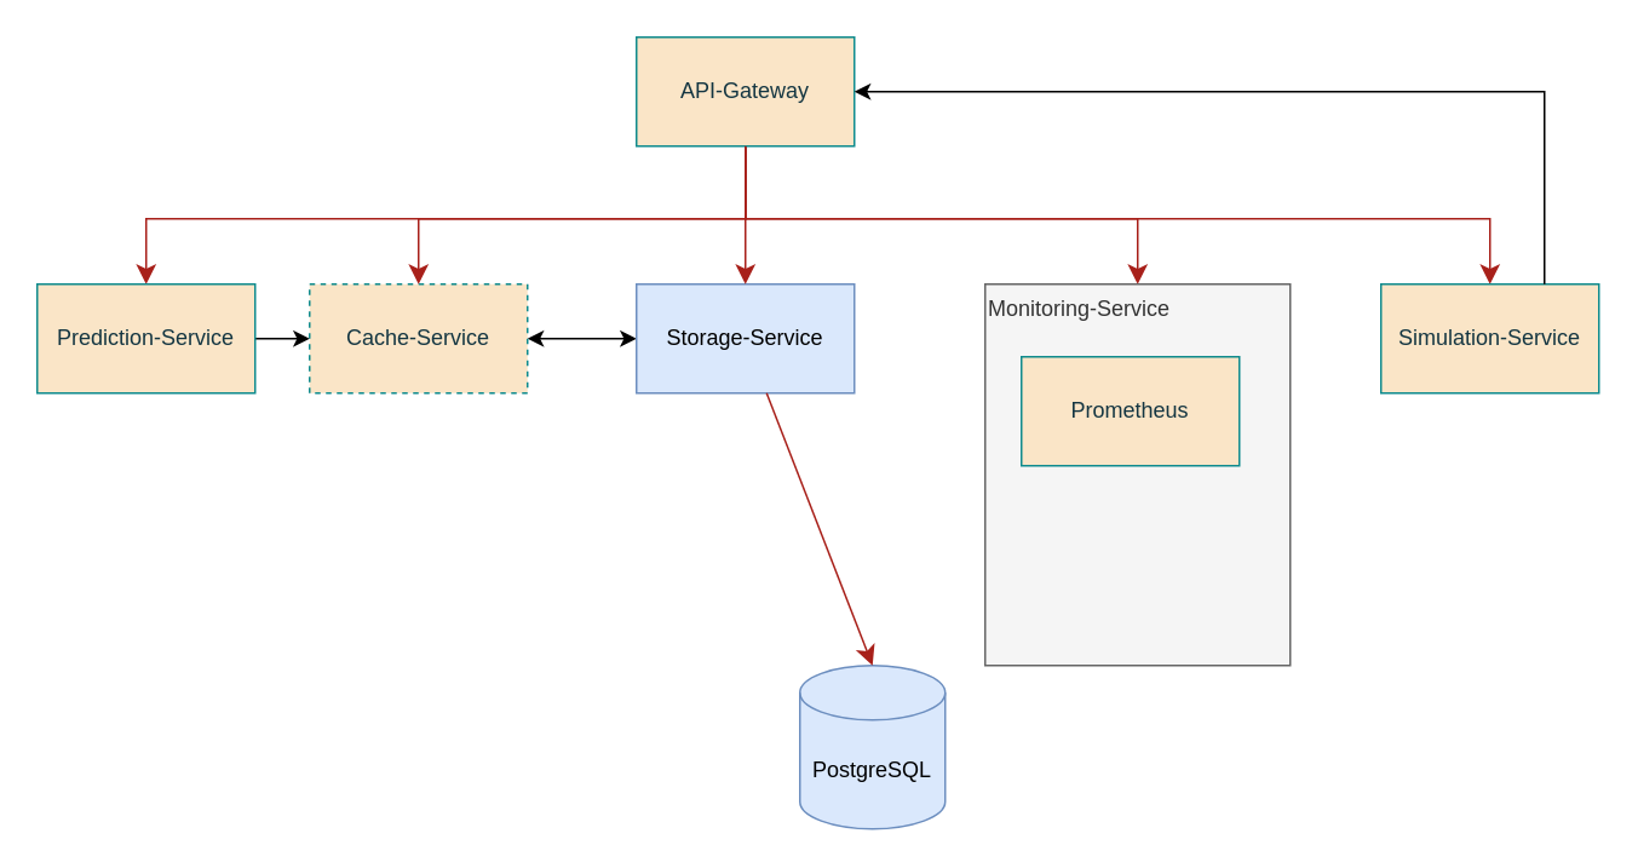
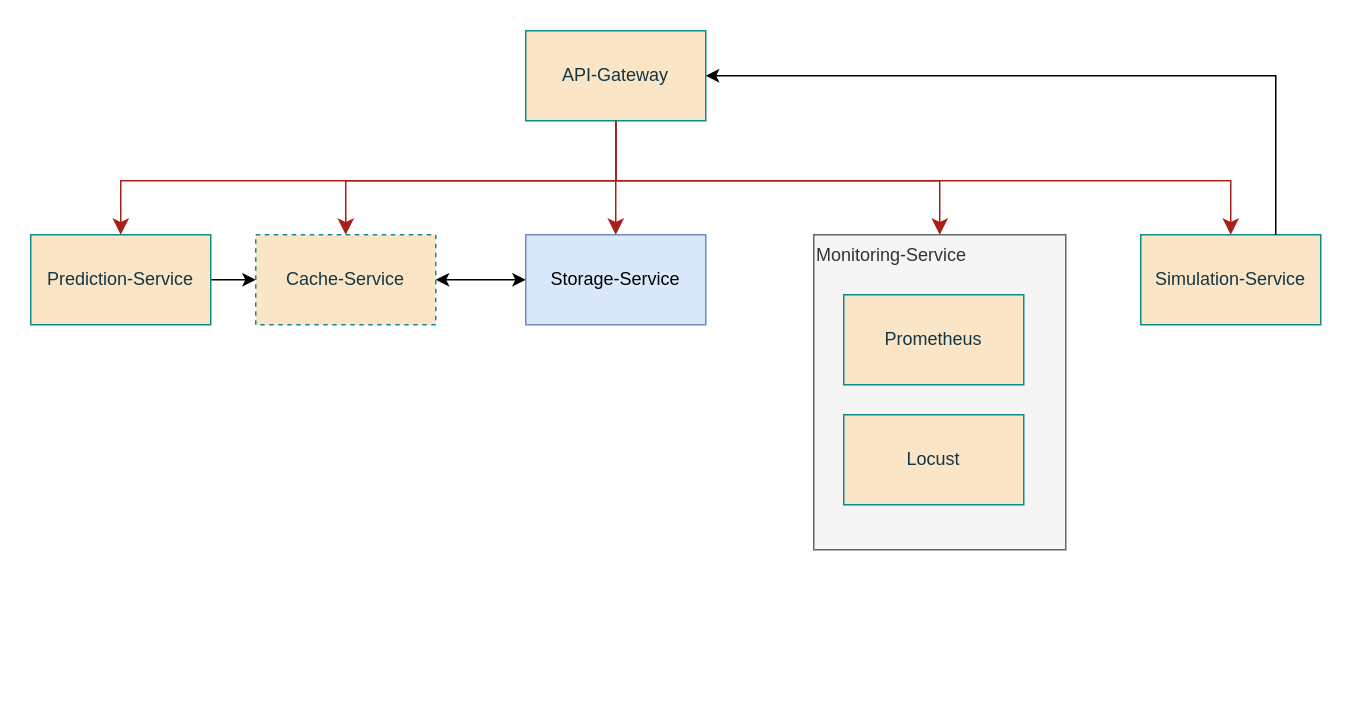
- <mxCell id="17" style="edgeStyle=none;curved=1;rounded=0;orthogonalLoop=1;jettySize=auto;html=1;entryX=0.5;entryY=0;entryDx=0;entryDy=0;entryPerimeter=0;strokeColor=#A8201A;fontSize=12;fontColor=#143642;startSize=8;endSize=8;fillColor=#FAE5C7;" parent="1" source="3" target="10" edge="1"><mxGeometry relative="1" as="geometry" /></mxCell>
+ <mxCell id="12" value="Locust" style="rounded=0;whiteSpace=wrap;html=1;labelBackgroundColor=none;fillColor=#FAE5C7;strokeColor=#0F8B8D;fontColor=#143642;" parent="1" vertex="1"><mxGeometry x="562" y="276" width="120" height="60" as="geometry" /></mxCell>
- <mxCell id="10" value="PostgreSQL" style="shape=cylinder3;whiteSpace=wrap;html=1;boundedLbl=1;backgroundOutline=1;size=15;labelBackgroundColor=none;fillColor=#dae8fc;strokeColor=#6c8ebf;" parent="1" vertex="1"><mxGeometry x="440" y="366" width="80" height="90" as="geometry" /></mxCell>
